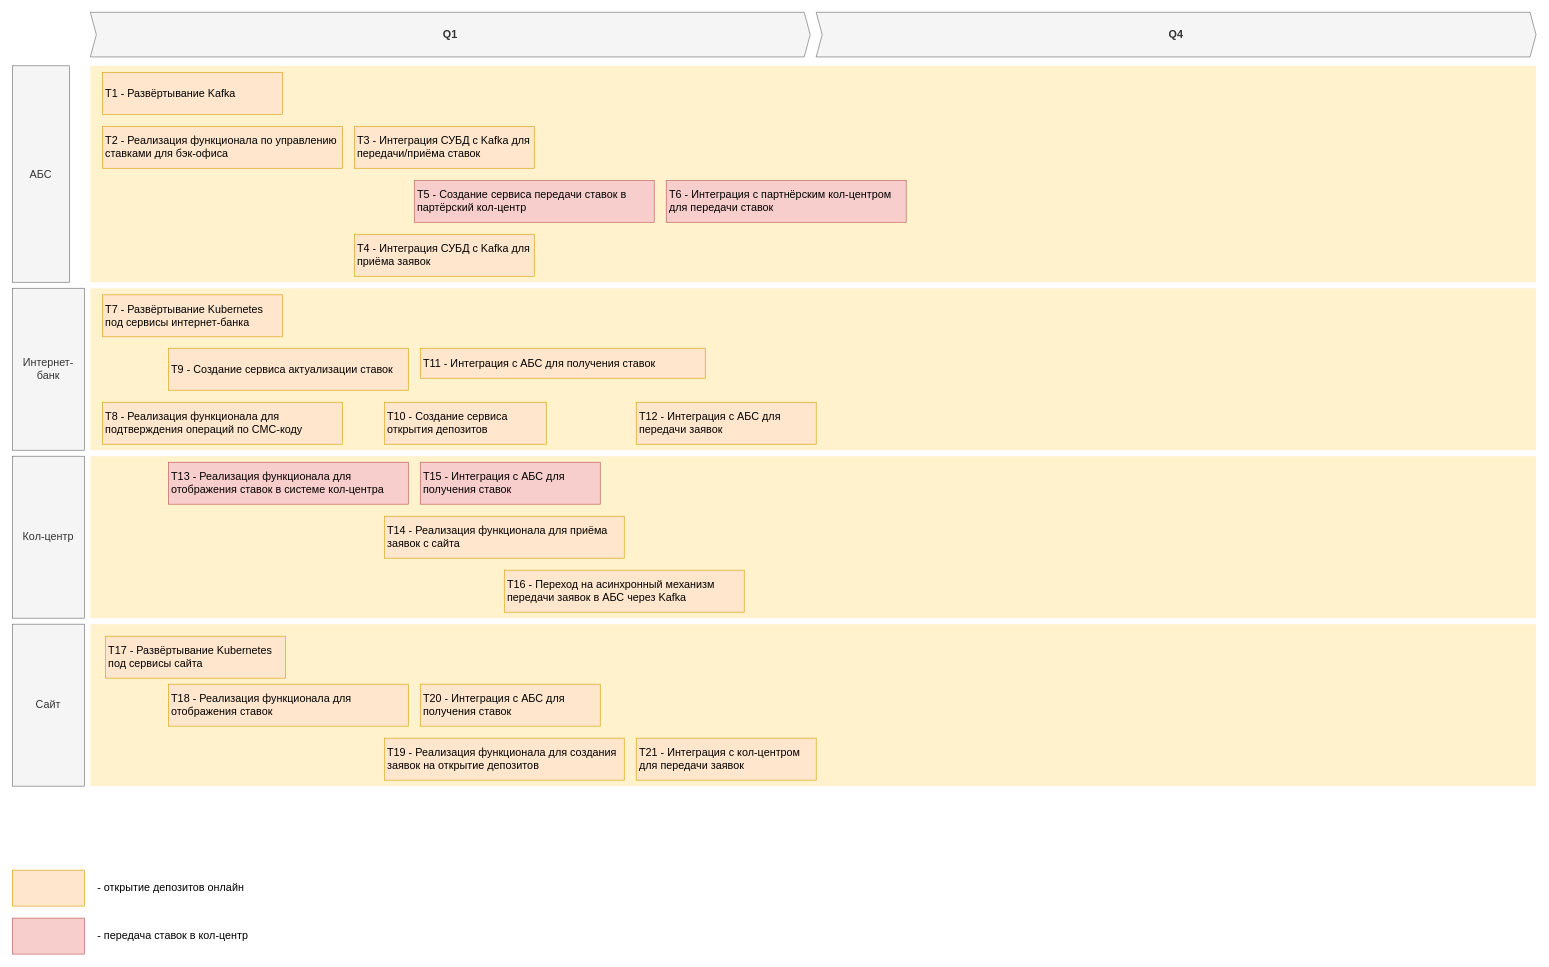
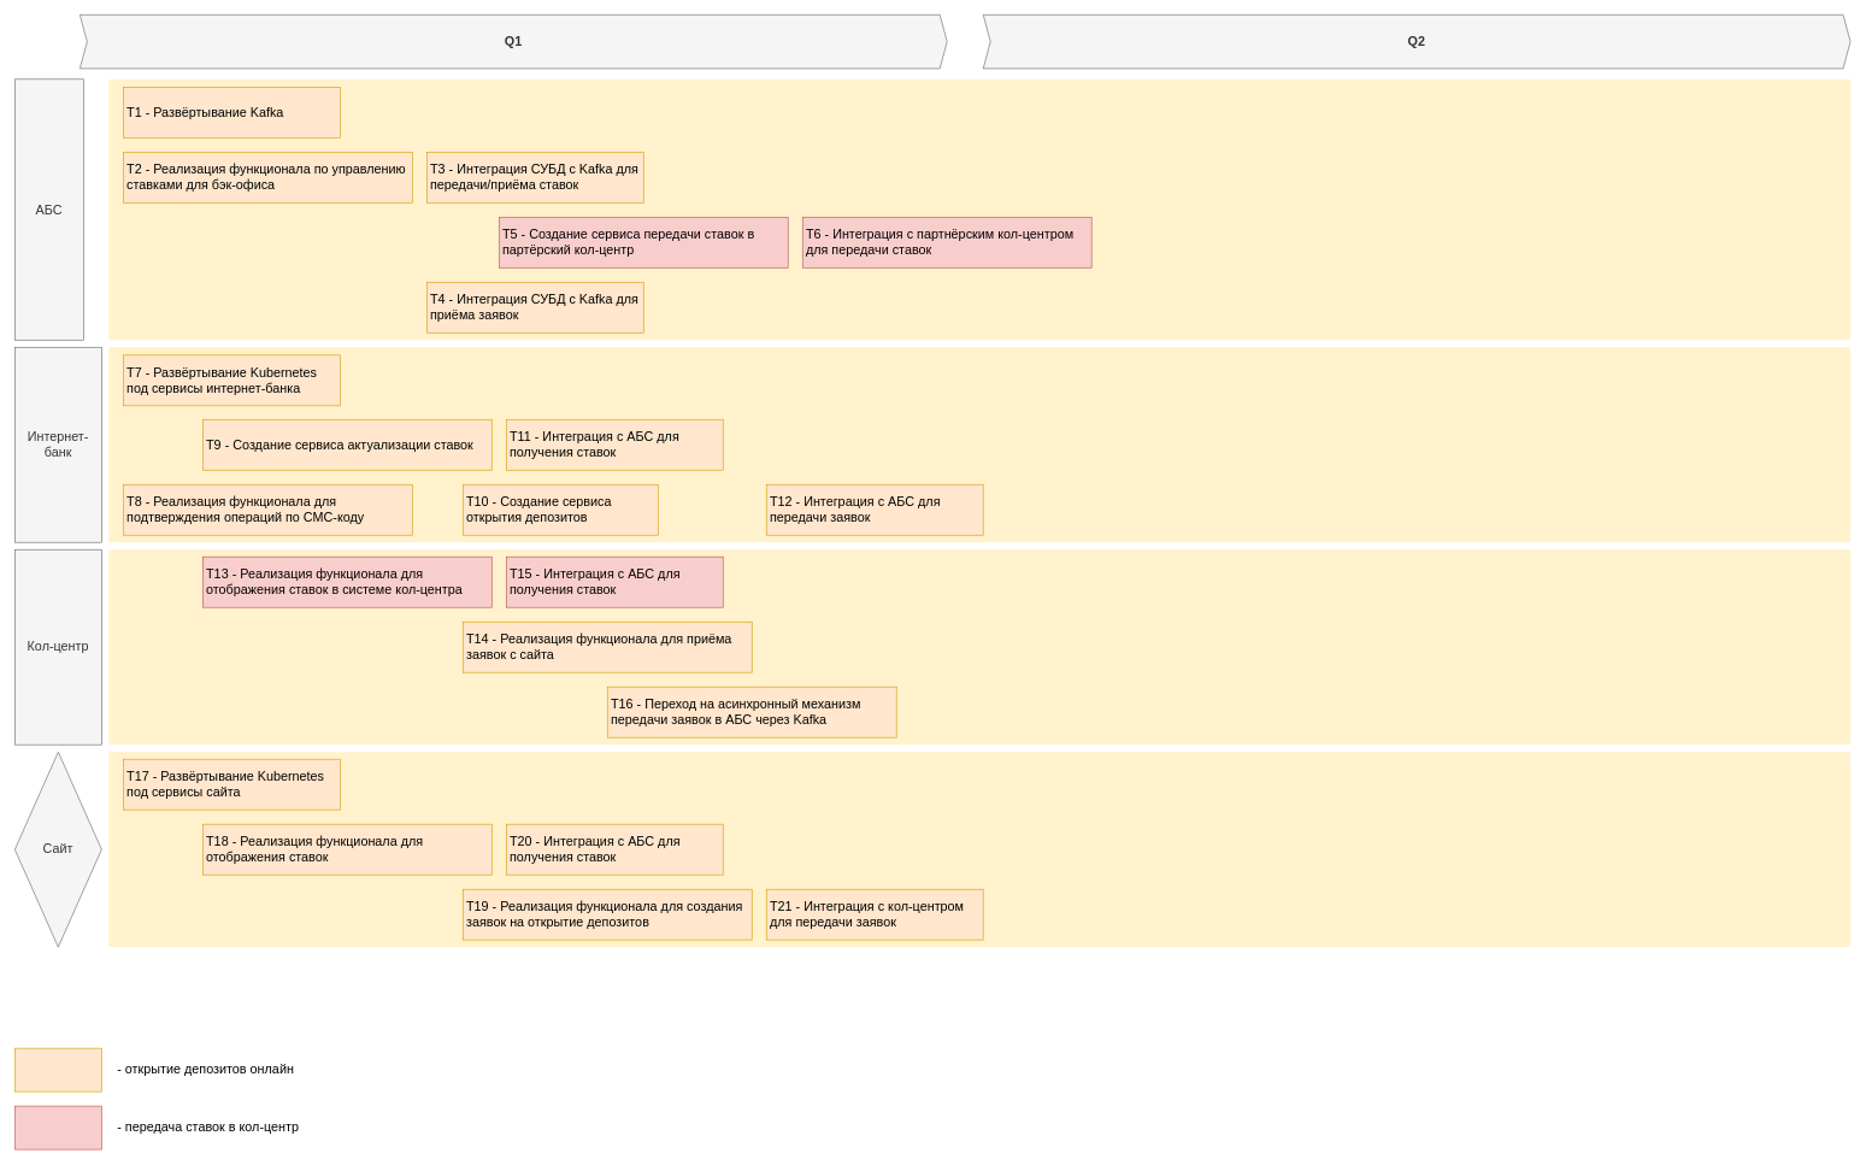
- <mxCell id="8" value="Q1" style="shape=step;perimeter=stepPerimeter;whiteSpace=wrap;html=1;fixedSize=1;size=10;fillColor=#f5f5f5;strokeColor=#666666;fontSize=18;fontStyle=1;align=center;rounded=0;fontColor=#333333;" parent="1" vertex="1"><mxGeometry x="150" y="20" width="1200" height="74.4" as="geometry" /></mxCell>
+ <mxCell id="8" value="Q1" style="shape=step;perimeter=stepPerimeter;whiteSpace=wrap;html=1;fixedSize=1;size=10;fillColor=#f5f5f5;strokeColor=#666666;fontSize=18;fontStyle=1;align=center;rounded=0;fontColor=#333333;" parent="1" vertex="1"><mxGeometry x="110" y="20" width="1200" height="74.4" as="geometry" /></mxCell>
- <mxCell id="13" value="Q4" style="shape=step;perimeter=stepPerimeter;whiteSpace=wrap;html=1;fixedSize=1;size=10;fillColor=#f5f5f5;strokeColor=#666666;fontSize=18;fontStyle=1;align=center;rounded=0;fontColor=#333333;" parent="1" vertex="1"><mxGeometry x="1360" y="20" width="1200" height="74.4" as="geometry" /></mxCell>
+ <mxCell id="13" value="Q2" style="shape=step;perimeter=stepPerimeter;whiteSpace=wrap;html=1;fixedSize=1;size=10;fillColor=#f5f5f5;strokeColor=#666666;fontSize=18;fontStyle=1;align=center;rounded=0;fontColor=#333333;" parent="1" vertex="1"><mxGeometry x="1360" y="20" width="1200" height="74.4" as="geometry" /></mxCell>
- <mxCell id="14" value="T11 - Интеграция с АБС для получения ставок" style="shape=rect;fillColor=#ffe6cc;strokeColor=#d79b00;fontSize=18;html=1;whiteSpace=wrap;align=left;verticalAlign=middle;spacing=5;rounded=0;" parent="1" vertex="1"><mxGeometry x="700" y="580" width="475" height="50" as="geometry" /></mxCell>
+ <mxCell id="14" value="T11 - Интеграция с АБС для получения ставок" style="shape=rect;fillColor=#ffe6cc;strokeColor=#d79b00;fontSize=18;html=1;whiteSpace=wrap;align=left;verticalAlign=middle;spacing=5;rounded=0;" parent="1" vertex="1"><mxGeometry x="700" y="580" width="300" height="70" as="geometry" /></mxCell>
- <mxCell id="29" value="T17 - Развёртывание Kubernetes под сервисы сайта" style="shape=rect;fillColor=#ffe6cc;strokeColor=#d79b00;fontSize=18;html=1;whiteSpace=wrap;align=left;verticalAlign=middle;spacing=5;rounded=0;" parent="1" vertex="1"><mxGeometry x="175" y="1060" width="300" height="70" as="geometry" /></mxCell>
+ <mxCell id="29" value="T17 - Развёртывание Kubernetes под сервисы сайта" style="shape=rect;fillColor=#ffe6cc;strokeColor=#d79b00;fontSize=18;html=1;whiteSpace=wrap;align=left;verticalAlign=middle;spacing=5;rounded=0;" parent="1" vertex="1"><mxGeometry x="170" y="1050" width="300" height="70" as="geometry" /></mxCell>
- <mxCell id="26" value="Сайт" style="rounded=0;whiteSpace=wrap;html=1;fillColor=#f5f5f5;fontColor=#333333;strokeColor=#666666;fontSize=18;" parent="1" vertex="1"><mxGeometry x="20" y="1040" width="120" height="270" as="geometry" /></mxCell>
+ <mxCell id="26" value="Сайт" style="rhombus;whiteSpace=wrap;html=1;fillColor=#f5f5f5;fontColor=#333333;strokeColor=#666666;fontSize=18;" parent="1" vertex="1"><mxGeometry x="20" y="1040" width="120" height="270" as="geometry" /></mxCell>
